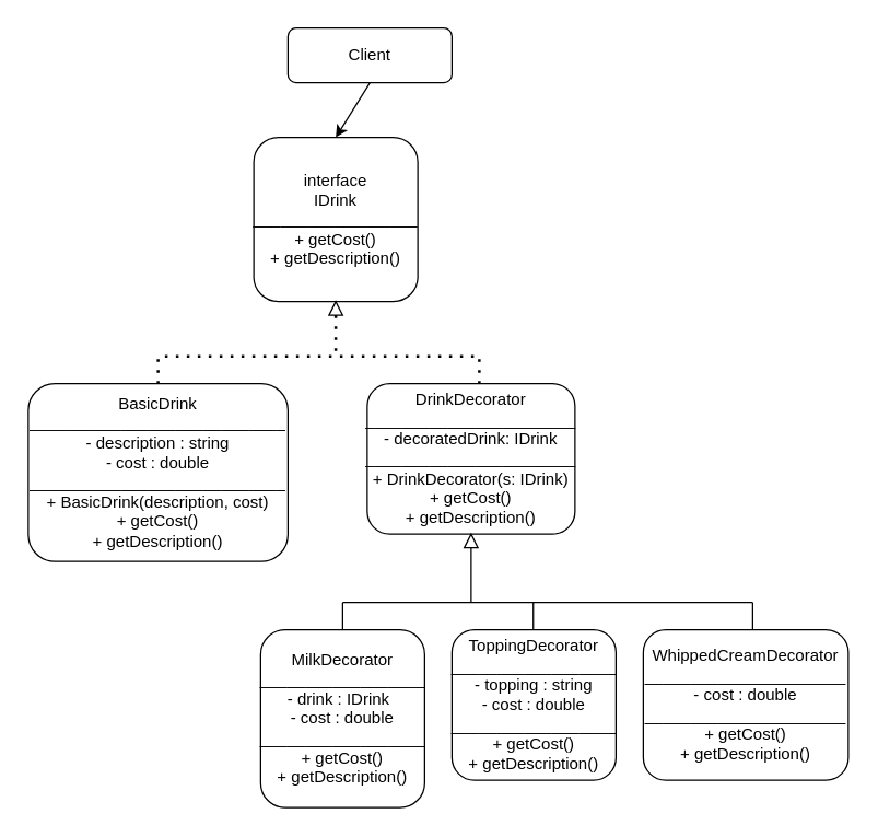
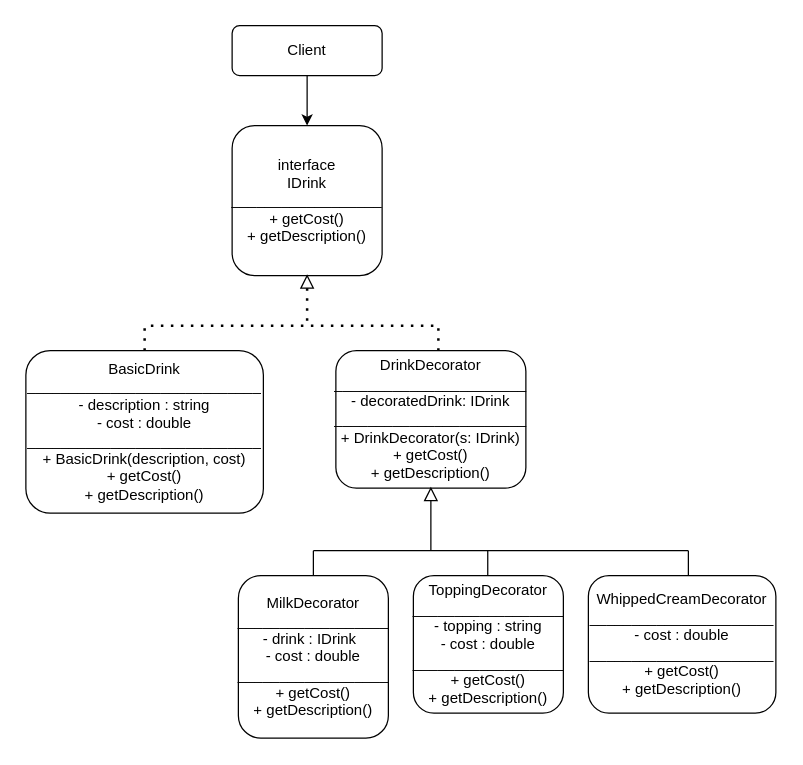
- <mxCell id="2" value="Client" style="rounded=1;whiteSpace=wrap;html=1;" vertex="1" parent="1"><mxGeometry x="210" y="20" width="120" height="40" as="geometry" /></mxCell>
+ <mxCell id="2" value="Client" style="rounded=1;whiteSpace=wrap;html=1;" vertex="1" parent="1"><mxGeometry x="185" y="20" width="120" height="40" as="geometry" /></mxCell>
